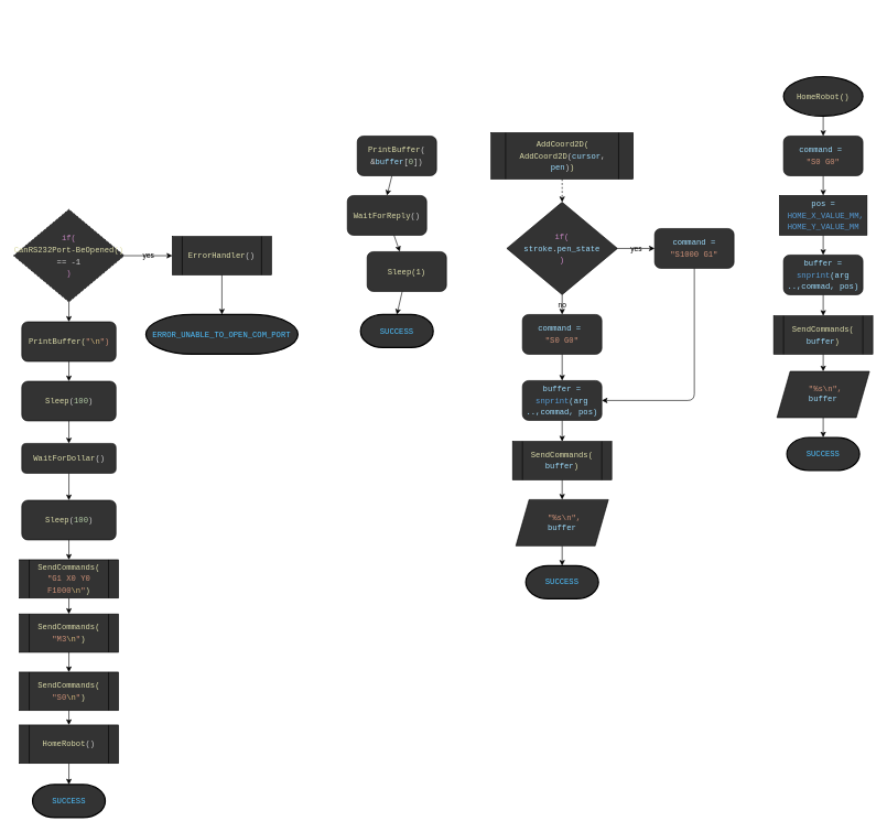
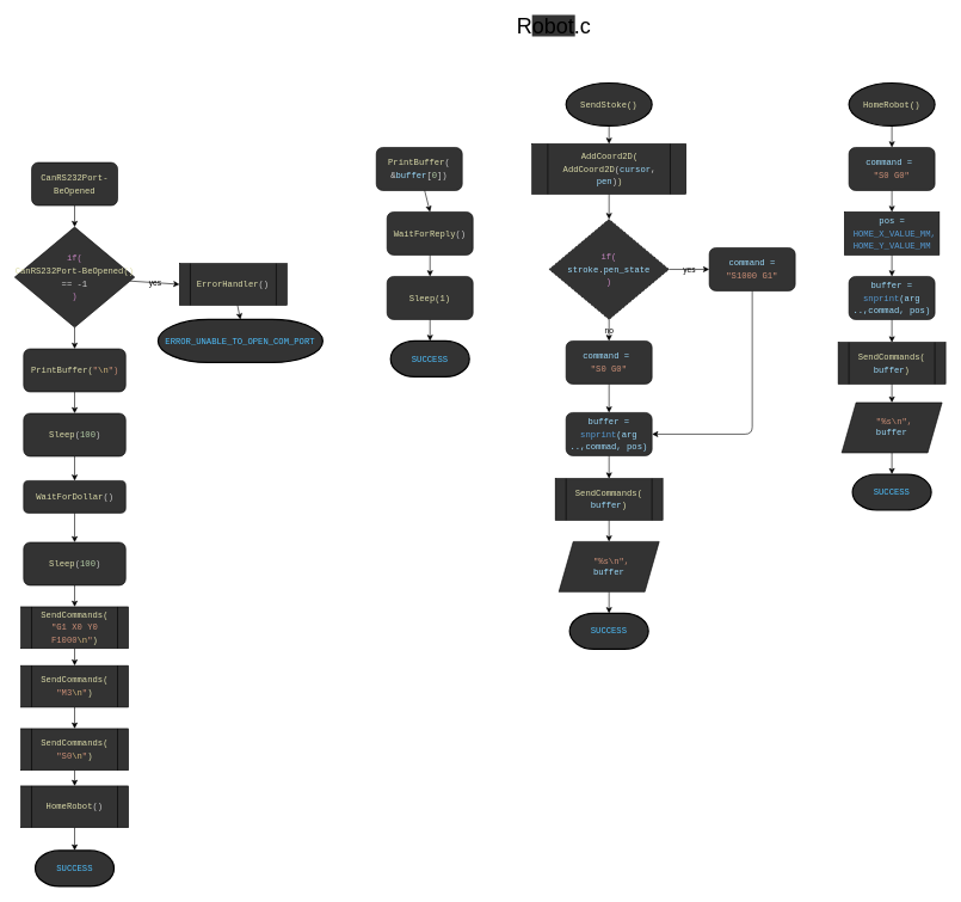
+ <mxCell id="65" value="&lt;font style=&quot;font-size: 30px;&quot;&gt;Robot.c&lt;/font&gt;" style="text;html=1;strokeColor=none;fillColor=#333333;align=center;verticalAlign=middle;whiteSpace=wrap;rounded=0;strokeWidth=4;labelBackgroundColor=none;" vertex="1" parent="1"><mxGeometry x="742.5" y="20" width="60" height="30" as="geometry" /></mxCell>
+ <mxCell id="35" value="&lt;span style=&quot;color: rgb(220, 220, 170); font-family: Menlo, Monaco, &amp;quot;Courier New&amp;quot;, monospace;&quot;&gt;SendStoke&lt;/span&gt;&lt;font face=&quot;Menlo, Monaco, Courier New, monospace&quot; color=&quot;#dcdcaa&quot;&gt;()&lt;/font&gt;" style="strokeWidth=2;html=1;shape=mxgraph.flowchart.start_1;whiteSpace=wrap;labelBackgroundColor=none;flipH=1;flipV=1;shadow=0;labelBorderColor=none;fillColor=#333333;" parent="1" vertex="1"><mxGeometry x="790" y="115" width="120" height="60" as="geometry" /></mxCell>
+ <mxCell id="34" style="edgeStyle=none;html=1;entryX=0.5;entryY=0;entryDx=0;entryDy=0;fillColor=#333333;labelBackgroundColor=none;" parent="1" source="35" target="37" edge="1"><mxGeometry relative="1" as="geometry" /></mxCell>
- <mxCell id="22" value="&lt;div style=&quot;color: rgb(204, 204, 204); font-family: Menlo, Monaco, &amp;quot;Courier New&amp;quot;, monospace; line-height: 18px;&quot;&gt;&lt;div style=&quot;line-height: 18px;&quot;&gt;&lt;div style=&quot;line-height: 18px;&quot;&gt;&lt;div style=&quot;line-height: 18px;&quot;&gt;&lt;span style=&quot;color: #dcdcaa;&quot;&gt;PrintBuffer&lt;/span&gt;(&lt;/div&gt;&lt;div style=&quot;line-height: 18px;&quot;&gt;&lt;span style=&quot;color: #d4d4d4;&quot;&gt;&amp;amp;&lt;/span&gt;&lt;span style=&quot;color: #9cdcfe;&quot;&gt;buffer&lt;/span&gt;[&lt;span style=&quot;color: #b5cea8;&quot;&gt;0&lt;/span&gt;])&lt;/div&gt;&lt;/div&gt;&lt;/div&gt;&lt;/div&gt;" style="rounded=1;whiteSpace=wrap;html=1;labelBackgroundColor=none;flipH=1;flipV=1;shadow=0;labelBorderColor=none;fillColor=#333333;" parent="1" vertex="1"><mxGeometry x="540" y="205" width="120" height="60" as="geometry" /></mxCell>
+ <mxCell id="22" value="&lt;div style=&quot;color: rgb(204, 204, 204); font-family: Menlo, Monaco, &amp;quot;Courier New&amp;quot;, monospace; line-height: 18px;&quot;&gt;&lt;div style=&quot;line-height: 18px;&quot;&gt;&lt;div style=&quot;line-height: 18px;&quot;&gt;&lt;div style=&quot;line-height: 18px;&quot;&gt;&lt;span style=&quot;color: #dcdcaa;&quot;&gt;PrintBuffer&lt;/span&gt;(&lt;/div&gt;&lt;div style=&quot;line-height: 18px;&quot;&gt;&lt;span style=&quot;color: #d4d4d4;&quot;&gt;&amp;amp;&lt;/span&gt;&lt;span style=&quot;color: #9cdcfe;&quot;&gt;buffer&lt;/span&gt;[&lt;span style=&quot;color: #b5cea8;&quot;&gt;0&lt;/span&gt;])&lt;/div&gt;&lt;/div&gt;&lt;/div&gt;&lt;/div&gt;" style="rounded=1;whiteSpace=wrap;html=1;labelBackgroundColor=none;flipH=1;flipV=1;shadow=0;labelBorderColor=none;fillColor=#333333;" parent="1" vertex="1"><mxGeometry x="525" y="205" width="120" height="60" as="geometry" /></mxCell>
+ <mxCell id="11" value="&lt;div style=&quot;color: rgb(204, 204, 204); font-family: Menlo, Monaco, &amp;quot;Courier New&amp;quot;, monospace; line-height: 18px;&quot;&gt;&lt;div style=&quot;line-height: 18px;&quot;&gt;&lt;div style=&quot;line-height: 18px;&quot;&gt;&lt;span style=&quot;color: #dcdcaa;&quot;&gt;CanRS232Port-BeOpened&lt;/span&gt;&lt;/div&gt;&lt;/div&gt;&lt;/div&gt;" style="rounded=1;whiteSpace=wrap;html=1;labelBackgroundColor=none;flipH=1;flipV=1;shadow=0;labelBorderColor=none;fillColor=#333333;" parent="1" vertex="1"><mxGeometry x="43.75" y="226" width="120" height="60" as="geometry" /></mxCell>
- <mxCell id="36" style="edgeStyle=none;html=1;fillColor=#333333;labelBackgroundColor=none;dashed=1;" parent="1" source="37" target="40" edge="1"><mxGeometry relative="1" as="geometry" /></mxCell>
+ <mxCell id="36" style="edgeStyle=none;html=1;fillColor=#333333;labelBackgroundColor=none;" parent="1" source="37" target="40" edge="1"><mxGeometry relative="1" as="geometry" /></mxCell>
+ <mxCell id="10" style="edgeStyle=none;html=1;fillColor=#333333;labelBackgroundColor=none;" parent="1" source="11" target="4" edge="1"><mxGeometry relative="1" as="geometry" /></mxCell>
- <mxCell id="24" value="&lt;div style=&quot;font-family: Menlo, Monaco, &amp;quot;Courier New&amp;quot;, monospace; line-height: 18px; color: rgb(204, 204, 204);&quot;&gt;&lt;div style=&quot;line-height: 18px;&quot;&gt;&lt;div style=&quot;line-height: 18px;&quot;&gt;&lt;div style=&quot;line-height: 18px;&quot;&gt;&lt;div style=&quot;line-height: 18px;&quot;&gt;&lt;span style=&quot;color: #dcdcaa;&quot;&gt;WaitForReply&lt;/span&gt;()&lt;/div&gt;&lt;/div&gt;&lt;/div&gt;&lt;/div&gt;&lt;/div&gt;" style="rounded=1;whiteSpace=wrap;html=1;labelBackgroundColor=none;flipH=1;flipV=1;shadow=0;labelBorderColor=none;fillColor=#333333;" parent="1" vertex="1"><mxGeometry x="525" y="295" width="120" height="60" as="geometry" /></mxCell>
+ <mxCell id="24" value="&lt;div style=&quot;font-family: Menlo, Monaco, &amp;quot;Courier New&amp;quot;, monospace; line-height: 18px; color: rgb(204, 204, 204);&quot;&gt;&lt;div style=&quot;line-height: 18px;&quot;&gt;&lt;div style=&quot;line-height: 18px;&quot;&gt;&lt;div style=&quot;line-height: 18px;&quot;&gt;&lt;div style=&quot;line-height: 18px;&quot;&gt;&lt;span style=&quot;color: #dcdcaa;&quot;&gt;WaitForReply&lt;/span&gt;()&lt;/div&gt;&lt;/div&gt;&lt;/div&gt;&lt;/div&gt;&lt;/div&gt;" style="rounded=1;whiteSpace=wrap;html=1;labelBackgroundColor=none;flipH=1;flipV=1;shadow=0;labelBorderColor=none;fillColor=#333333;" parent="1" vertex="1"><mxGeometry x="540" y="295" width="120" height="60" as="geometry" /></mxCell>
- <mxCell id="40" value="&lt;div style=&quot;font-family: Menlo, Monaco, &amp;quot;Courier New&amp;quot;, monospace; font-weight: normal; font-size: 12px; line-height: 18px;&quot;&gt;&lt;span style=&quot;color: #cccccc;&quot;&gt;&lt;/span&gt;&lt;div style=&quot;line-height: 18px;&quot;&gt; &lt;span style=&quot;color: rgb(197, 134, 192);&quot;&gt;if(&lt;/span&gt;&lt;/div&gt;&lt;div style=&quot;line-height: 18px;&quot;&gt;&lt;div style=&quot;color: rgb(204, 204, 204); line-height: 18px;&quot;&gt;&lt;span style=&quot;color: #9cdcfe;&quot;&gt;stroke&lt;/span&gt;.&lt;span style=&quot;color: #9cdcfe;&quot;&gt;pen_state&lt;/span&gt;&lt;/div&gt;&lt;/div&gt;&lt;div style=&quot;line-height: 18px;&quot;&gt;&lt;span style=&quot;color: rgb(197, 134, 192);&quot;&gt;)&lt;/span&gt;&lt;/div&gt;&lt;/div&gt;" style="rhombus;whiteSpace=wrap;html=1;labelBackgroundColor=none;flipH=1;flipV=1;shadow=0;labelBorderColor=none;fillColor=#333333;" parent="1" vertex="1"><mxGeometry x="766.25" y="305" width="167.5" height="140" as="geometry" /></mxCell>
+ <mxCell id="40" value="&lt;div style=&quot;font-family: Menlo, Monaco, &amp;quot;Courier New&amp;quot;, monospace; font-weight: normal; font-size: 12px; line-height: 18px;&quot;&gt;&lt;span style=&quot;color: #cccccc;&quot;&gt;&lt;/span&gt;&lt;div style=&quot;line-height: 18px;&quot;&gt; &lt;span style=&quot;color: rgb(197, 134, 192);&quot;&gt;if(&lt;/span&gt;&lt;/div&gt;&lt;div style=&quot;line-height: 18px;&quot;&gt;&lt;div style=&quot;color: rgb(204, 204, 204); line-height: 18px;&quot;&gt;&lt;span style=&quot;color: #9cdcfe;&quot;&gt;stroke&lt;/span&gt;.&lt;span style=&quot;color: #9cdcfe;&quot;&gt;pen_state&lt;/span&gt;&lt;/div&gt;&lt;/div&gt;&lt;div style=&quot;line-height: 18px;&quot;&gt;&lt;span style=&quot;color: rgb(197, 134, 192);&quot;&gt;)&lt;/span&gt;&lt;/div&gt;&lt;/div&gt;" style="rhombus;whiteSpace=wrap;html=1;labelBackgroundColor=none;flipH=1;flipV=1;shadow=0;labelBorderColor=none;fillColor=#333333;dashed=1;" parent="1" vertex="1"><mxGeometry x="766.25" y="305" width="167.5" height="140" as="geometry" /></mxCell>
- <mxCell id="4" value="&lt;div style=&quot;font-family: Menlo, Monaco, &amp;quot;Courier New&amp;quot;, monospace; font-weight: normal; font-size: 12px; line-height: 18px;&quot;&gt;&lt;span style=&quot;color: #cccccc;&quot;&gt;&lt;/span&gt;&lt;div style=&quot;line-height: 18px;&quot;&gt; &lt;span style=&quot;color: rgb(197, 134, 192);&quot;&gt;if(&lt;/span&gt;&lt;/div&gt;&lt;div style=&quot;line-height: 18px;&quot;&gt;&lt;span style=&quot;color: rgb(220, 220, 170);&quot;&gt;CanRS232Port-BeOpened&lt;/span&gt;&lt;span style=&quot;color: rgb(220, 220, 170);&quot;&gt;()&lt;/span&gt;&lt;/div&gt;&lt;div style=&quot;line-height: 18px;&quot;&gt;&lt;font color=&quot;#d4d4d4&quot;&gt;== -1&lt;/font&gt;&lt;/div&gt;&lt;div style=&quot;line-height: 18px;&quot;&gt;&lt;span style=&quot;color: rgb(197, 134, 192);&quot;&gt;)&lt;/span&gt;&lt;/div&gt;&lt;/div&gt;" style="rhombus;whiteSpace=wrap;html=1;labelBackgroundColor=none;flipH=1;flipV=1;shadow=0;labelBorderColor=none;fillColor=#333333;dashed=1;" parent="1" vertex="1"><mxGeometry x="20" y="316" width="167.5" height="140" as="geometry" /></mxCell>
+ <mxCell id="4" value="&lt;div style=&quot;font-family: Menlo, Monaco, &amp;quot;Courier New&amp;quot;, monospace; font-weight: normal; font-size: 12px; line-height: 18px;&quot;&gt;&lt;span style=&quot;color: #cccccc;&quot;&gt;&lt;/span&gt;&lt;div style=&quot;line-height: 18px;&quot;&gt; &lt;span style=&quot;color: rgb(197, 134, 192);&quot;&gt;if(&lt;/span&gt;&lt;/div&gt;&lt;div style=&quot;line-height: 18px;&quot;&gt;&lt;span style=&quot;color: rgb(220, 220, 170);&quot;&gt;CanRS232Port-BeOpened&lt;/span&gt;&lt;span style=&quot;color: rgb(220, 220, 170);&quot;&gt;()&lt;/span&gt;&lt;/div&gt;&lt;div style=&quot;line-height: 18px;&quot;&gt;&lt;font color=&quot;#d4d4d4&quot;&gt;== -1&lt;/font&gt;&lt;/div&gt;&lt;div style=&quot;line-height: 18px;&quot;&gt;&lt;span style=&quot;color: rgb(197, 134, 192);&quot;&gt;)&lt;/span&gt;&lt;/div&gt;&lt;/div&gt;" style="rhombus;whiteSpace=wrap;html=1;labelBackgroundColor=none;flipH=1;flipV=1;shadow=0;labelBorderColor=none;fillColor=#333333;" parent="1" vertex="1"><mxGeometry x="20" y="316" width="167.5" height="140" as="geometry" /></mxCell>
- <mxCell id="6" value="&lt;div style=&quot;color: rgb(204, 204, 204); font-family: Menlo, Monaco, &amp;quot;Courier New&amp;quot;, monospace; line-height: 18px;&quot;&gt;&lt;span style=&quot;color: #dcdcaa;&quot;&gt;ErrorHandler&lt;/span&gt;()&lt;/div&gt;" style="shape=process;whiteSpace=wrap;html=1;backgroundOutline=1;labelBackgroundColor=none;flipH=1;flipV=1;shadow=0;labelBorderColor=none;fillColor=#333333;" parent="1" vertex="1"><mxGeometry x="260.25" y="357" width="150" height="58" as="geometry" /></mxCell>
+ <mxCell id="6" value="&lt;div style=&quot;color: rgb(204, 204, 204); font-family: Menlo, Monaco, &amp;quot;Courier New&amp;quot;, monospace; line-height: 18px;&quot;&gt;&lt;span style=&quot;color: #dcdcaa;&quot;&gt;ErrorHandler&lt;/span&gt;()&lt;/div&gt;" style="shape=process;whiteSpace=wrap;html=1;backgroundOutline=1;labelBackgroundColor=none;flipH=1;flipV=1;shadow=0;labelBorderColor=none;fillColor=#333333;" parent="1" vertex="1"><mxGeometry x="250.25" y="367" width="150" height="58" as="geometry" /></mxCell>
- <mxCell id="26" value="&lt;div style=&quot;font-family: Menlo, Monaco, &amp;quot;Courier New&amp;quot;, monospace; line-height: 18px;&quot;&gt;&lt;div style=&quot;line-height: 18px;&quot;&gt;&lt;div style=&quot;line-height: 18px;&quot;&gt;&lt;div style=&quot;line-height: 18px;&quot;&gt;&lt;div style=&quot;line-height: 18px;&quot;&gt;&lt;font color=&quot;#dcdcaa&quot;&gt;Sleep(1)&lt;/font&gt;&lt;/div&gt;&lt;/div&gt;&lt;/div&gt;&lt;/div&gt;&lt;/div&gt;" style="rounded=1;whiteSpace=wrap;html=1;labelBackgroundColor=none;flipH=1;flipV=1;shadow=0;labelBorderColor=none;fillColor=#333333;" parent="1" vertex="1"><mxGeometry x="555" y="380" width="120" height="60" as="geometry" /></mxCell>
+ <mxCell id="26" value="&lt;div style=&quot;font-family: Menlo, Monaco, &amp;quot;Courier New&amp;quot;, monospace; line-height: 18px;&quot;&gt;&lt;div style=&quot;line-height: 18px;&quot;&gt;&lt;div style=&quot;line-height: 18px;&quot;&gt;&lt;div style=&quot;line-height: 18px;&quot;&gt;&lt;div style=&quot;line-height: 18px;&quot;&gt;&lt;font color=&quot;#dcdcaa&quot;&gt;Sleep(1)&lt;/font&gt;&lt;/div&gt;&lt;/div&gt;&lt;/div&gt;&lt;/div&gt;&lt;/div&gt;" style="rounded=1;whiteSpace=wrap;html=1;labelBackgroundColor=none;flipH=1;flipV=1;shadow=0;labelBorderColor=none;fillColor=#333333;" parent="1" vertex="1"><mxGeometry x="540" y="385" width="120" height="60" as="geometry" /></mxCell>
- <mxCell id="7" value="&lt;div style=&quot;color: rgb(204, 204, 204); font-family: Menlo, Monaco, &amp;quot;Courier New&amp;quot;, monospace; line-height: 18px;&quot;&gt;&lt;div style=&quot;line-height: 18px;&quot;&gt;&lt;div style=&quot;line-height: 18px;&quot;&gt;&lt;span style=&quot;color: #4fc1ff;&quot;&gt;ERROR_UNABLE_TO_OPEN_COM_PORT&lt;/span&gt;&lt;/div&gt;&lt;/div&gt;&lt;/div&gt;" style="strokeWidth=2;html=1;shape=mxgraph.flowchart.terminator;whiteSpace=wrap;labelBackgroundColor=none;flipH=1;flipV=1;shadow=0;labelBorderColor=none;fillColor=#333333;" parent="1" vertex="1"><mxGeometry x="220.25" y="475" width="230" height="60" as="geometry" /></mxCell>
+ <mxCell id="7" value="&lt;div style=&quot;color: rgb(204, 204, 204); font-family: Menlo, Monaco, &amp;quot;Courier New&amp;quot;, monospace; line-height: 18px;&quot;&gt;&lt;div style=&quot;line-height: 18px;&quot;&gt;&lt;div style=&quot;line-height: 18px;&quot;&gt;&lt;span style=&quot;color: #4fc1ff;&quot;&gt;ERROR_UNABLE_TO_OPEN_COM_PORT&lt;/span&gt;&lt;/div&gt;&lt;/div&gt;&lt;/div&gt;" style="strokeWidth=2;html=1;shape=mxgraph.flowchart.terminator;whiteSpace=wrap;labelBackgroundColor=none;flipH=1;flipV=1;shadow=0;labelBorderColor=none;fillColor=#333333;" parent="1" vertex="1"><mxGeometry x="220.25" y="445" width="230" height="60" as="geometry" /></mxCell>
